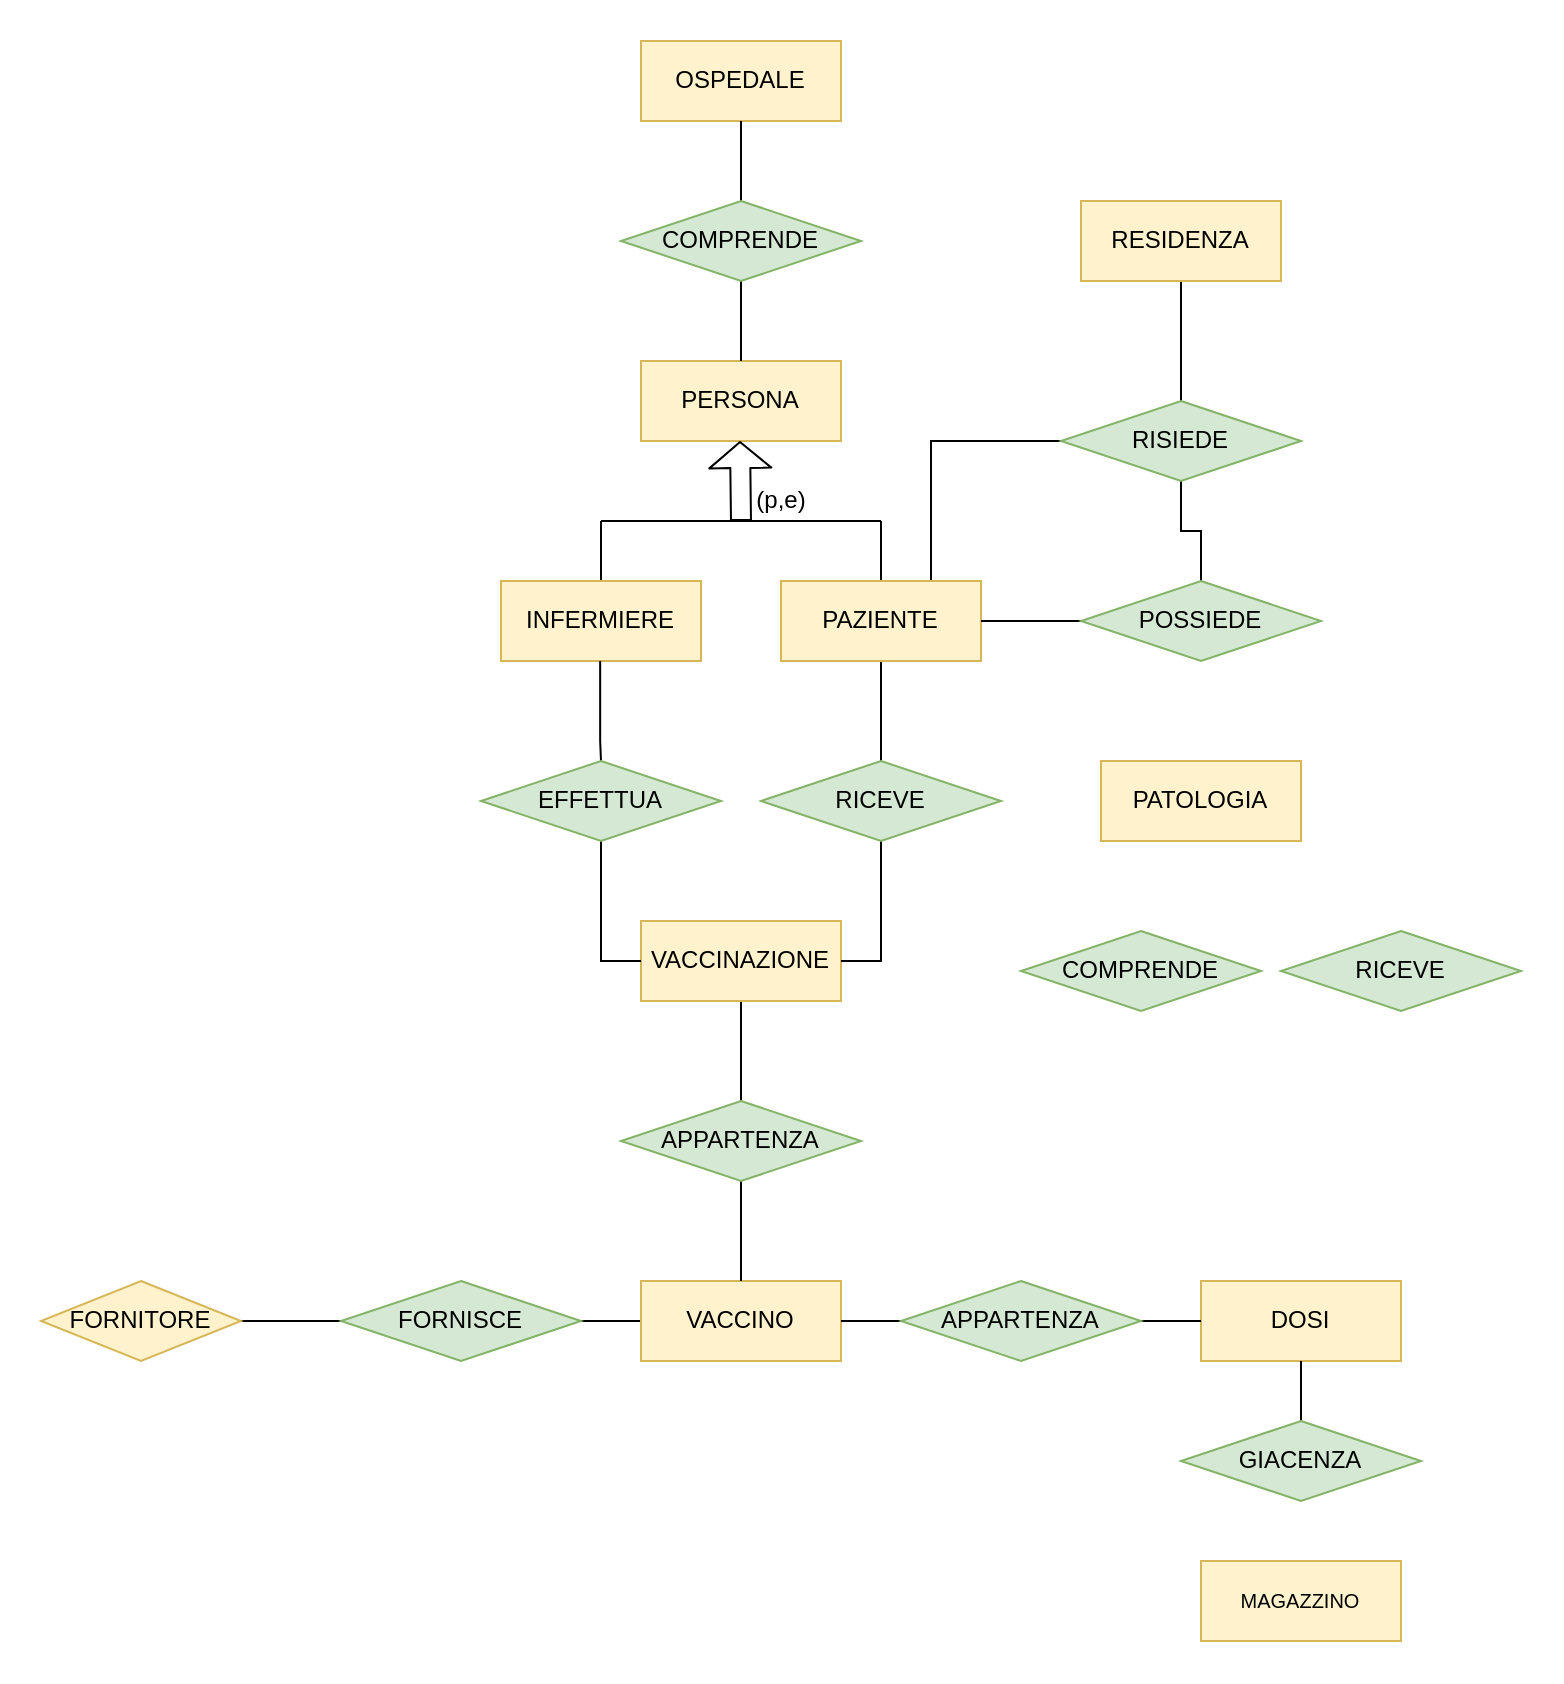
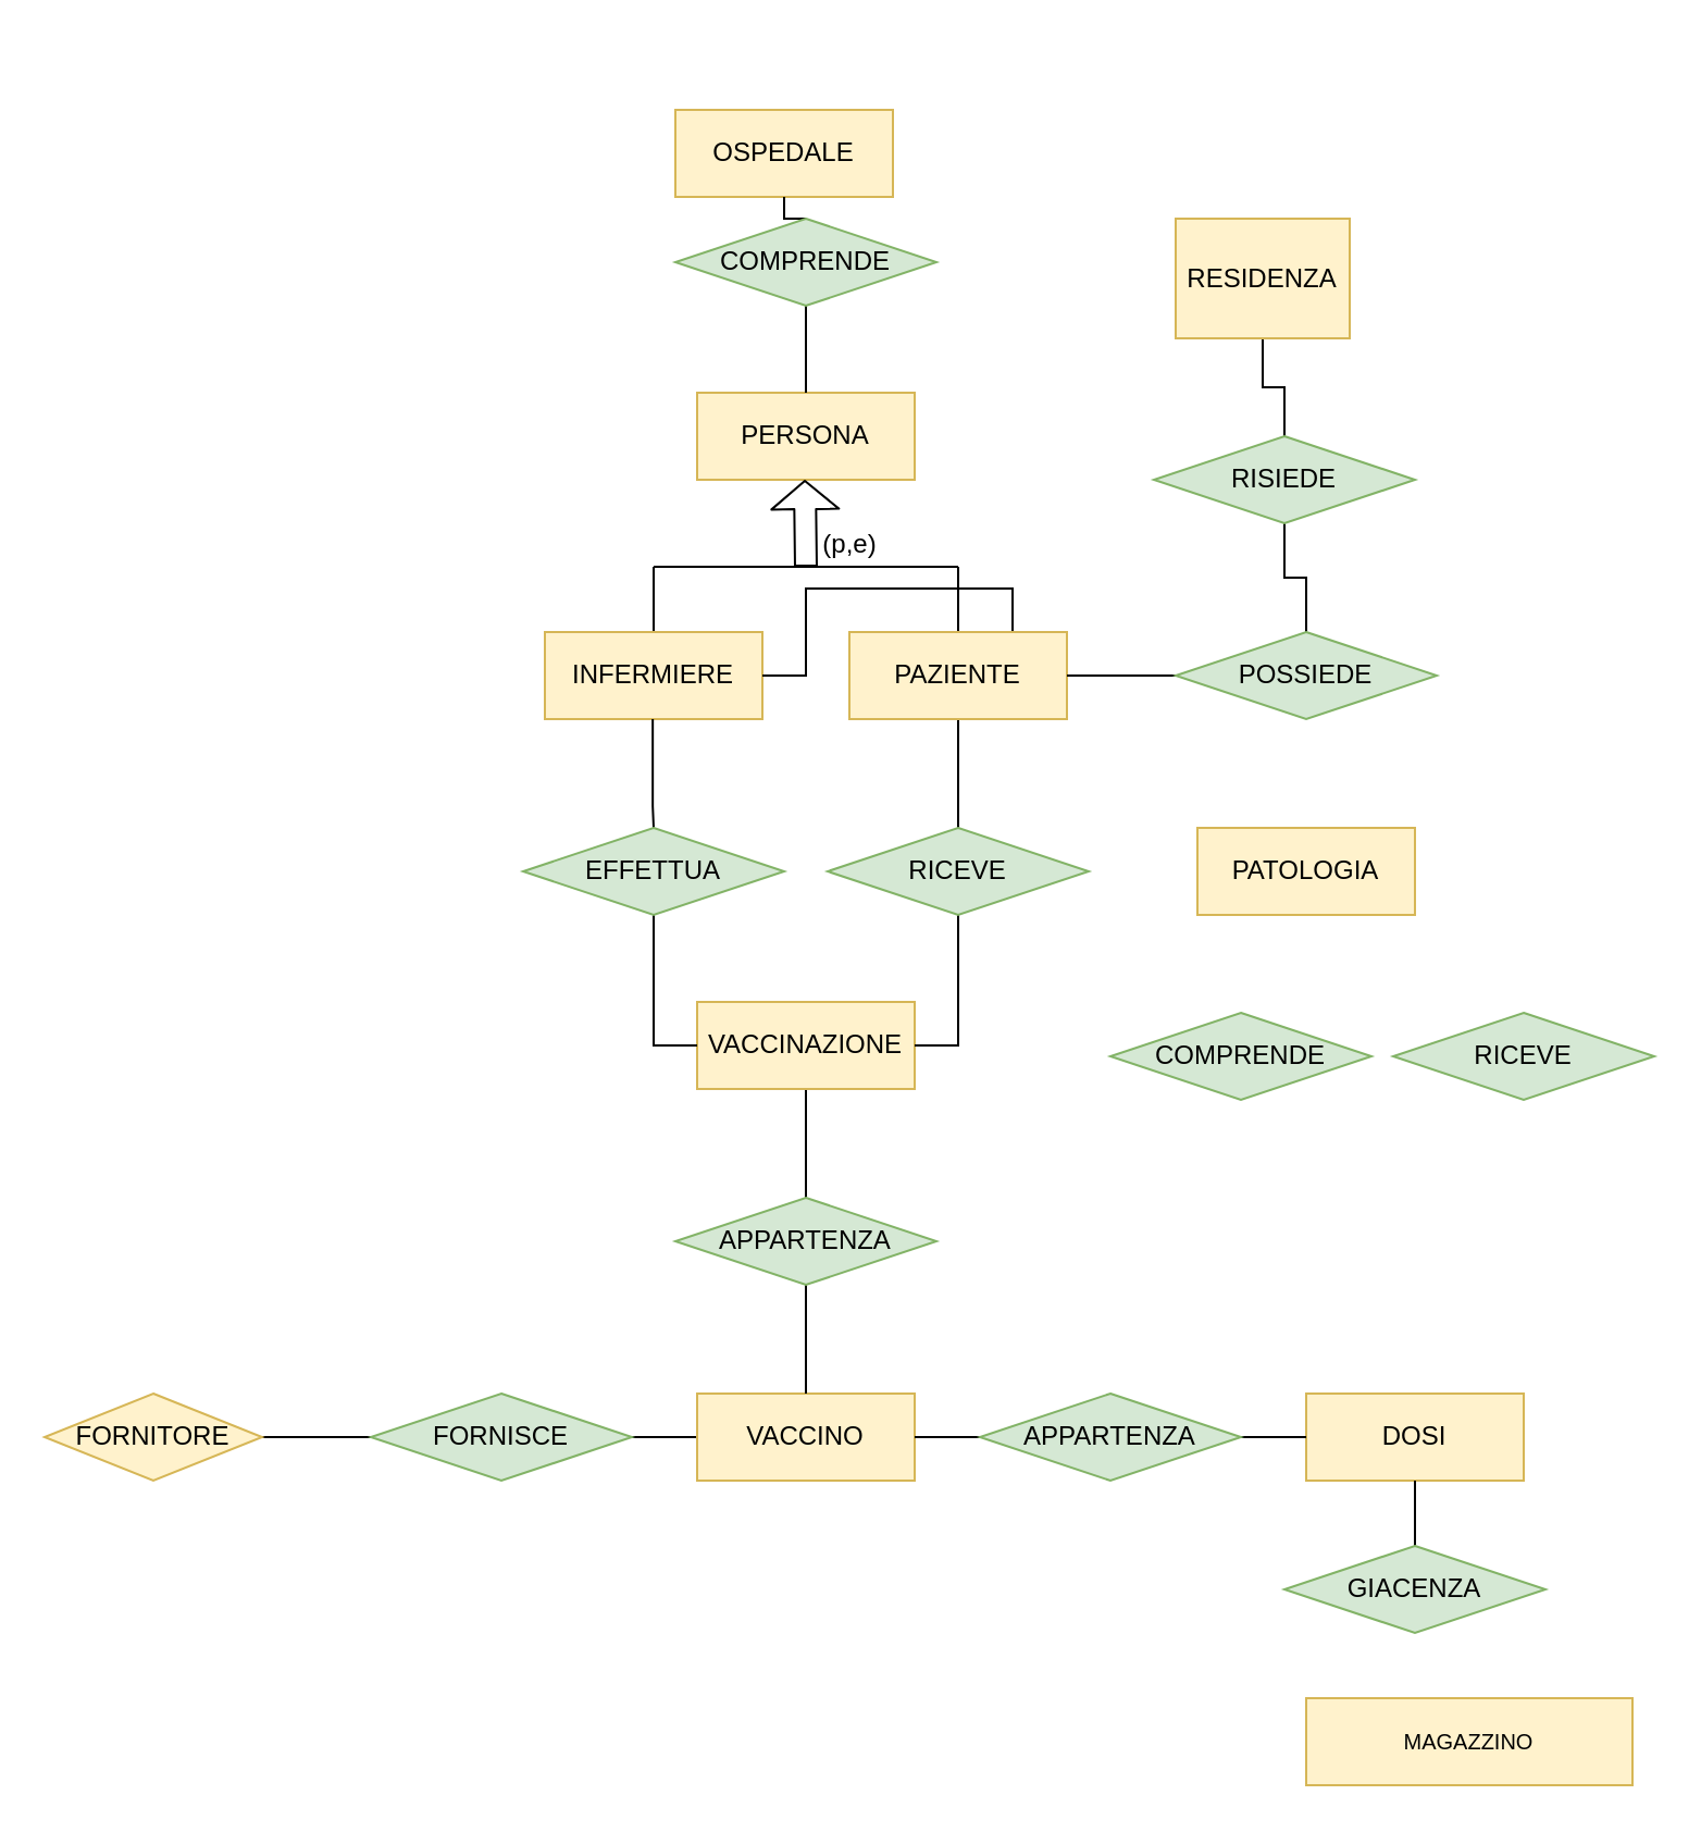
- <mxCell id="3" value="&lt;font style=&quot;font-size: 12px&quot;&gt;OSPEDALE&lt;/font&gt;" style="whiteSpace=wrap;html=1;align=center;fontSize=9;fillColor=#fff2cc;strokeColor=#d6b656;" parent="1" vertex="1"><mxGeometry x="320" y="20" width="100" height="40" as="geometry" /></mxCell>
+ <mxCell id="3" value="&lt;font style=&quot;font-size: 12px&quot;&gt;OSPEDALE&lt;/font&gt;" style="whiteSpace=wrap;html=1;align=center;fontSize=9;fillColor=#fff2cc;strokeColor=#d6b656;" parent="1" vertex="1"><mxGeometry x="310" y="50" width="100" height="40" as="geometry" /></mxCell>
- <mxCell id="43" value="RESIDENZA" style="whiteSpace=wrap;html=1;align=center;fontSize=12;fillColor=#fff2cc;strokeColor=#d6b656;" vertex="1" parent="1"><mxGeometry x="540" y="100" width="100" height="40" as="geometry" /></mxCell>
+ <mxCell id="43" value="RESIDENZA" style="whiteSpace=wrap;html=1;align=center;fontSize=12;fillColor=#fff2cc;strokeColor=#d6b656;" vertex="1" parent="1"><mxGeometry x="540" y="100" width="80" height="55" as="geometry" /></mxCell>
- <mxCell id="11" style="edgeStyle=orthogonalEdgeStyle;rounded=0;orthogonalLoop=1;jettySize=auto;html=1;exitX=0.75;exitY=0;exitDx=0;exitDy=0;entryX=0;entryY=0.5;entryDx=0;entryDy=0;endArrow=none;endFill=0;" edge="1" parent="1" source="12" target="42"><mxGeometry relative="1" as="geometry" /></mxCell>
+ <mxCell id="11" style="edgeStyle=orthogonalEdgeStyle;rounded=0;orthogonalLoop=1;jettySize=auto;html=1;exitX=0.75;exitY=0;exitDx=0;exitDy=0;endArrow=none;endFill=0;" edge="1" parent="1" source="12" target="9"><mxGeometry relative="1" as="geometry" /></mxCell>
- <mxCell id="27" value="&lt;font size=&quot;1&quot;&gt;MAGAZZINO&lt;/font&gt;" style="whiteSpace=wrap;html=1;align=center;fontSize=9;fillColor=#fff2cc;strokeColor=#d6b656;" vertex="1" parent="1"><mxGeometry x="600" y="780" width="100" height="40" as="geometry" /></mxCell>
+ <mxCell id="27" value="&lt;font size=&quot;1&quot;&gt;MAGAZZINO&lt;/font&gt;" style="whiteSpace=wrap;html=1;align=center;fontSize=9;fillColor=#fff2cc;strokeColor=#d6b656;" vertex="1" parent="1"><mxGeometry x="600" y="780" width="150" height="40" as="geometry" /></mxCell>
